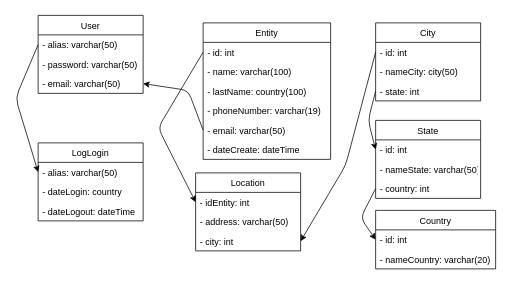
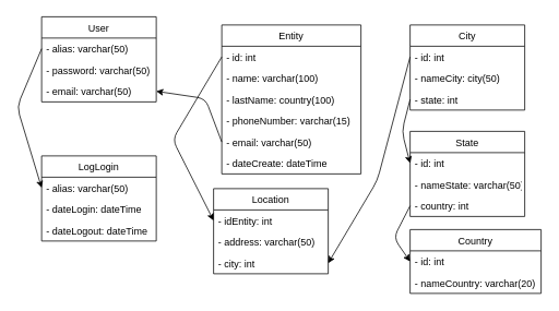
- <mxCell id="11" value="- phoneNumber: varchar(19)" style="text;strokeColor=none;fillColor=none;align=left;verticalAlign=top;spacingLeft=4;spacingRight=4;overflow=hidden;rotatable=0;points=[[0,0.5],[1,0.5]];portConstraint=eastwest;" parent="7" vertex="1"><mxGeometry y="104" width="170" height="26" as="geometry" /></mxCell>
+ <mxCell id="11" value="- phoneNumber: varchar(15)" style="text;strokeColor=none;fillColor=none;align=left;verticalAlign=top;spacingLeft=4;spacingRight=4;overflow=hidden;rotatable=0;points=[[0,0.5],[1,0.5]];portConstraint=eastwest;" parent="7" vertex="1"><mxGeometry y="104" width="170" height="26" as="geometry" /></mxCell>
- <mxCell id="17" value="- dateLogin: country" style="text;strokeColor=none;fillColor=none;align=left;verticalAlign=top;spacingLeft=4;spacingRight=4;overflow=hidden;rotatable=0;points=[[0,0.5],[1,0.5]];portConstraint=eastwest;" parent="15" vertex="1"><mxGeometry y="52" width="140" height="26" as="geometry" /></mxCell>
+ <mxCell id="17" value="- dateLogin: dateTime" style="text;strokeColor=none;fillColor=none;align=left;verticalAlign=top;spacingLeft=4;spacingRight=4;overflow=hidden;rotatable=0;points=[[0,0.5],[1,0.5]];portConstraint=eastwest;" parent="15" vertex="1"><mxGeometry y="52" width="140" height="26" as="geometry" /></mxCell>
